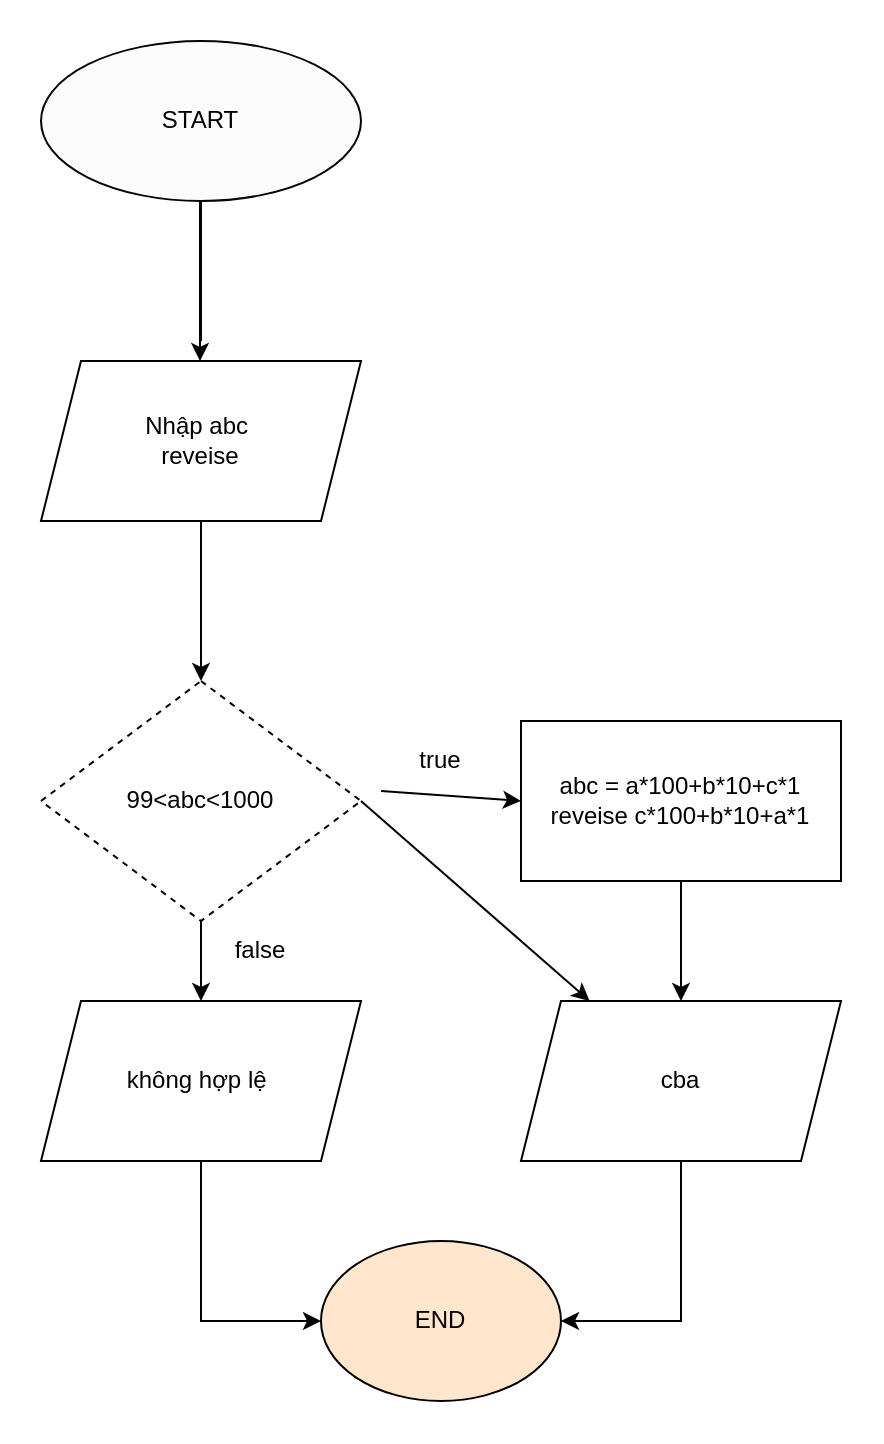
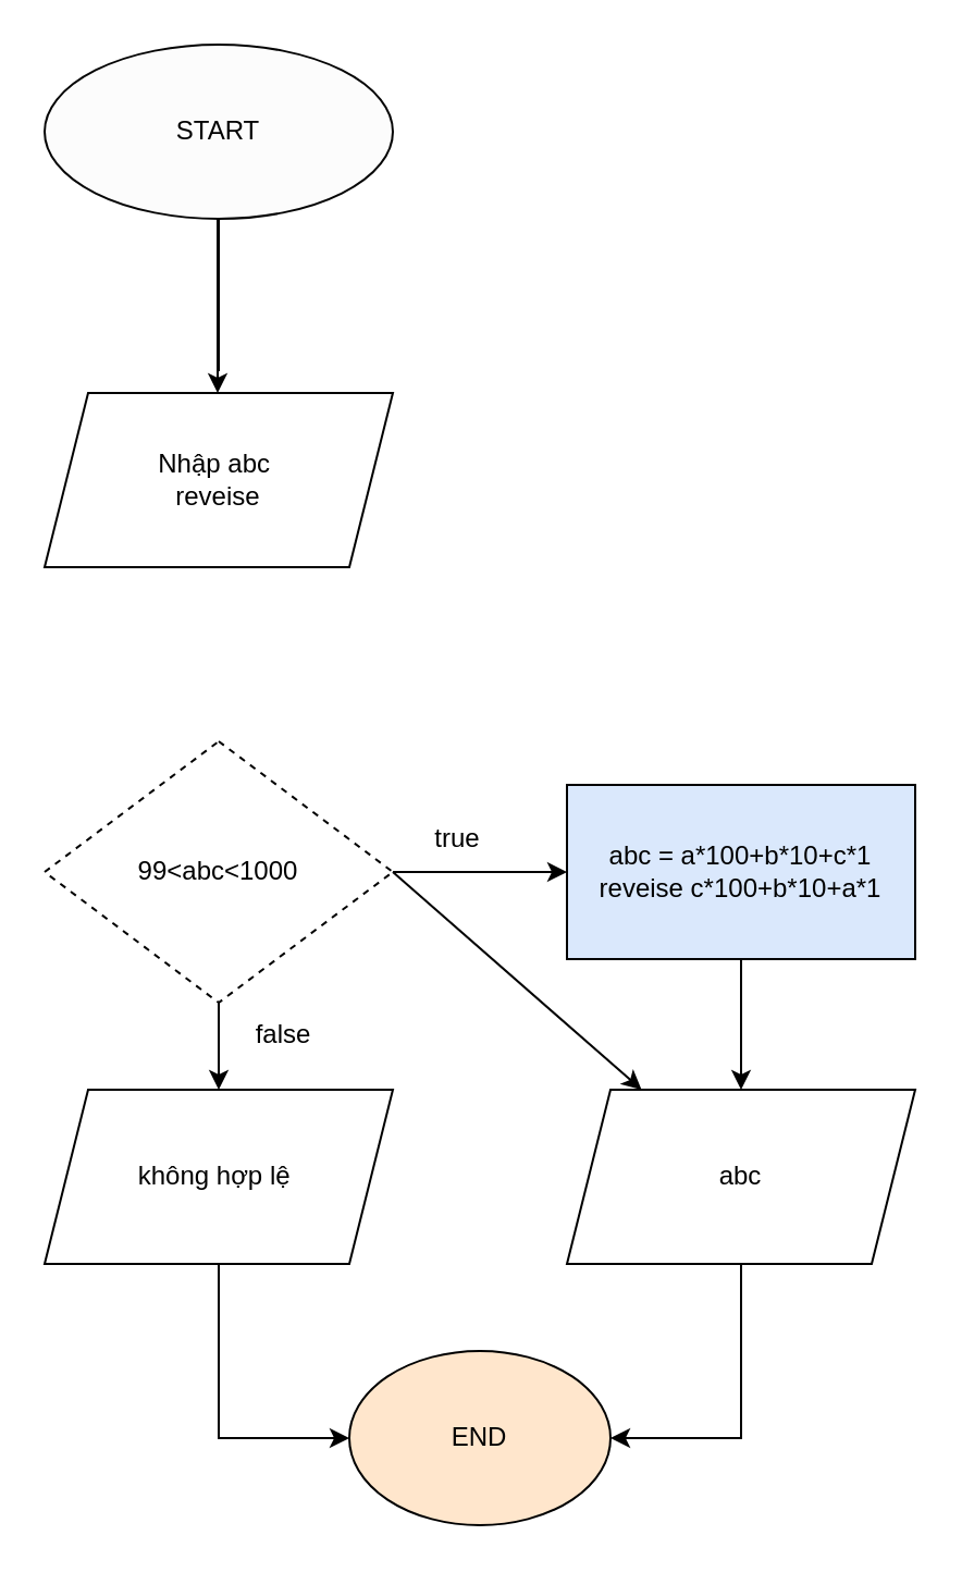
- <mxCell id="8" value="" style="endArrow=classic;html=1;rounded=0;exitX=0.5;exitY=1;exitDx=0;exitDy=0;entryX=0.5;entryY=0;entryDx=0;entryDy=0;" edge="1" parent="1" source="6" target="7"><mxGeometry width="50" height="50" relative="1" as="geometry"><mxPoint x="100" y="300" as="sourcePoint" /><mxPoint x="100" y="330" as="targetPoint" /><Array as="points" /></mxGeometry></mxCell>
- <mxCell id="17" value="true" style="text;html=1;align=center;verticalAlign=middle;whiteSpace=wrap;rounded=0;" vertex="1" parent="1"><mxGeometry x="190" y="365" width="60" height="30" as="geometry" /></mxCell>
+ <mxCell id="17" value="true" style="text;html=1;align=center;verticalAlign=middle;whiteSpace=wrap;rounded=0;" vertex="1" parent="1"><mxGeometry x="180" y="370" width="60" height="30" as="geometry" /></mxCell>
- <mxCell id="10" value="abc = a*100+b*10+c*1&lt;div&gt;reveise c*100+b*10+a*1&lt;/div&gt;" style="rounded=0;whiteSpace=wrap;html=1;" vertex="1" parent="1"><mxGeometry x="260" y="360" width="160" height="80" as="geometry" /></mxCell>
+ <mxCell id="10" value="abc = a*100+b*10+c*1&lt;div&gt;reveise c*100+b*10+a*1&lt;/div&gt;" style="rounded=0;whiteSpace=wrap;html=1;fillColor=#dae8fc;" vertex="1" parent="1"><mxGeometry x="260" y="360" width="160" height="80" as="geometry" /></mxCell>
- <mxCell id="19" value="cba" style="shape=parallelogram;perimeter=parallelogramPerimeter;whiteSpace=wrap;html=1;fixedSize=1;" vertex="1" parent="1"><mxGeometry x="260" y="500" width="160" height="80" as="geometry" /></mxCell>
+ <mxCell id="19" value="abc" style="shape=parallelogram;perimeter=parallelogramPerimeter;whiteSpace=wrap;html=1;fixedSize=1;" vertex="1" parent="1"><mxGeometry x="260" y="500" width="160" height="80" as="geometry" /></mxCell>
